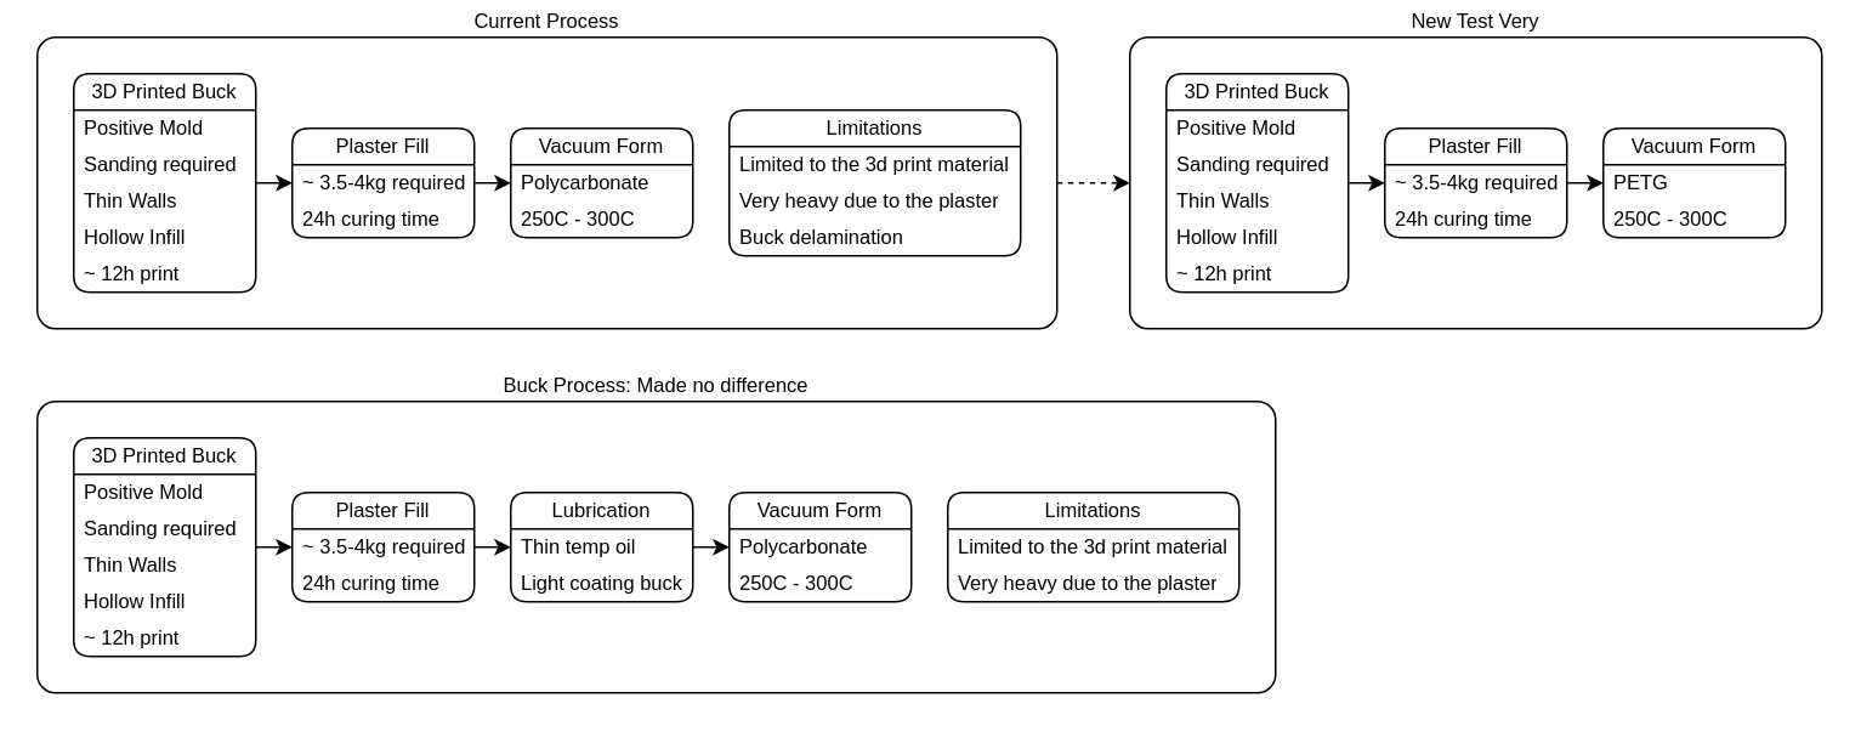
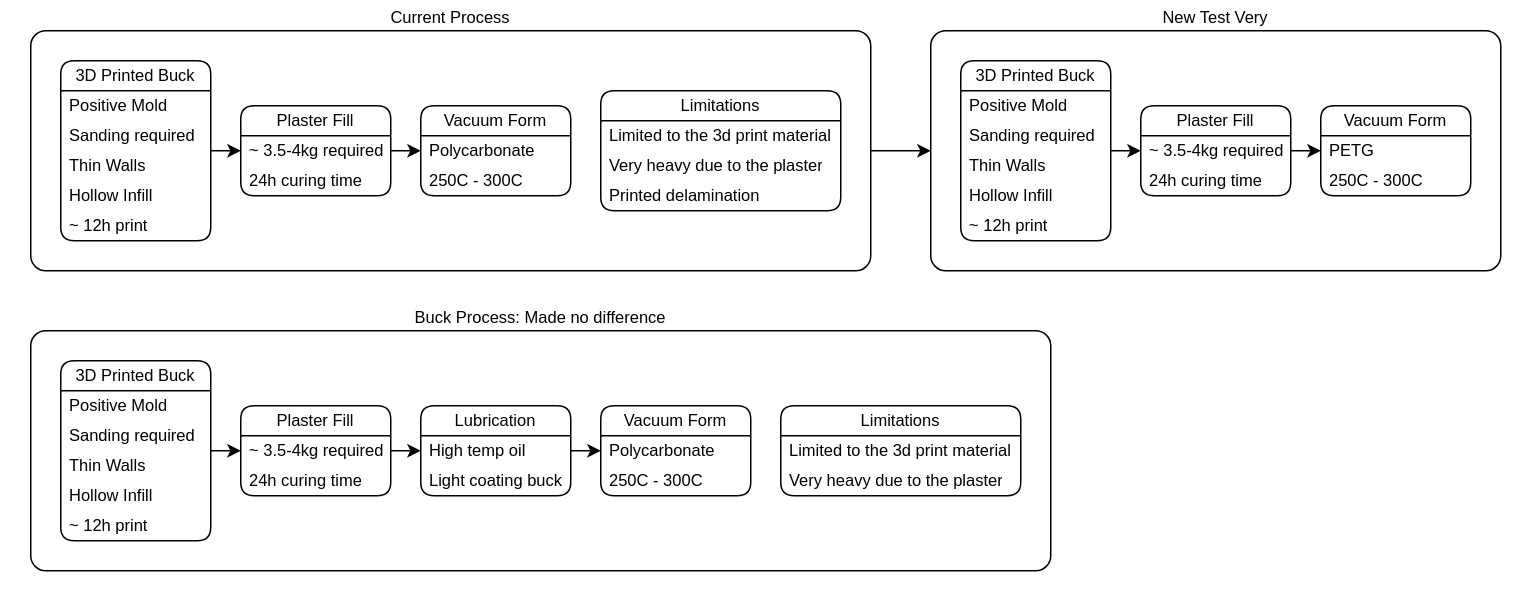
- <mxCell id="2" style="edgeStyle=orthogonalEdgeStyle;rounded=0;orthogonalLoop=1;jettySize=auto;html=1;exitX=1;exitY=0.5;exitDx=0;exitDy=0;entryX=0;entryY=0.5;entryDx=0;entryDy=0;dashed=1;" edge="1" parent="1" source="3" target="44"><mxGeometry relative="1" as="geometry" /></mxCell>
+ <mxCell id="2" style="edgeStyle=orthogonalEdgeStyle;rounded=0;orthogonalLoop=1;jettySize=auto;html=1;exitX=1;exitY=0.5;exitDx=0;exitDy=0;entryX=0;entryY=0.5;entryDx=0;entryDy=0;" edge="1" parent="1" source="3" target="44"><mxGeometry relative="1" as="geometry" /></mxCell>
- <mxCell id="18" value="Buck delamination" style="text;strokeColor=none;fillColor=none;align=left;verticalAlign=middle;spacingLeft=4;spacingRight=4;overflow=hidden;points=[[0,0.5],[1,0.5]];portConstraint=eastwest;rotatable=0;whiteSpace=wrap;html=1;fontFamily=Helvetica;fontSize=11;fontColor=default;labelBackgroundColor=default;" parent="15" vertex="1"><mxGeometry y="60" width="160" height="20" as="geometry" /></mxCell>
+ <mxCell id="18" value="Printed delamination" style="text;strokeColor=none;fillColor=none;align=left;verticalAlign=middle;spacingLeft=4;spacingRight=4;overflow=hidden;points=[[0,0.5],[1,0.5]];portConstraint=eastwest;rotatable=0;whiteSpace=wrap;html=1;fontFamily=Helvetica;fontSize=11;fontColor=default;labelBackgroundColor=default;" parent="15" vertex="1"><mxGeometry y="60" width="160" height="20" as="geometry" /></mxCell>
- <mxCell id="42" value="Thin temp oil" style="text;strokeColor=none;fillColor=none;align=left;verticalAlign=middle;spacingLeft=4;spacingRight=4;overflow=hidden;points=[[0,0.5],[1,0.5]];portConstraint=eastwest;rotatable=0;whiteSpace=wrap;html=1;fontFamily=Helvetica;fontSize=11;fontColor=default;labelBackgroundColor=default;" parent="41" vertex="1"><mxGeometry y="20" width="100" height="20" as="geometry" /></mxCell>
+ <mxCell id="42" value="High temp oil" style="text;strokeColor=none;fillColor=none;align=left;verticalAlign=middle;spacingLeft=4;spacingRight=4;overflow=hidden;points=[[0,0.5],[1,0.5]];portConstraint=eastwest;rotatable=0;whiteSpace=wrap;html=1;fontFamily=Helvetica;fontSize=11;fontColor=default;labelBackgroundColor=default;" parent="41" vertex="1"><mxGeometry y="20" width="100" height="20" as="geometry" /></mxCell>
